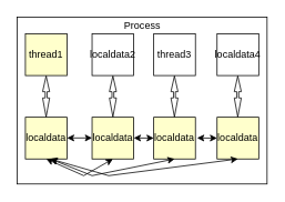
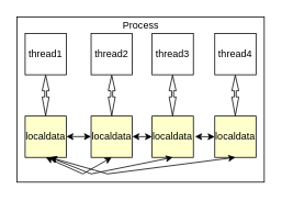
- <mxCell id="4" value="thread1" style="rounded=0;whiteSpace=wrap;html=1;fillColor=#ffffcc;" vertex="1" parent="1"><mxGeometry x="30" y="40" width="50" height="50" as="geometry" /></mxCell>
+ <mxCell id="4" value="thread1" style="rounded=0;whiteSpace=wrap;html=1;" vertex="1" parent="1"><mxGeometry x="30" y="40" width="50" height="50" as="geometry" /></mxCell>
- <mxCell id="5" value="localdata2" style="rounded=0;whiteSpace=wrap;html=1;" vertex="1" parent="1"><mxGeometry x="110" y="40" width="50" height="50" as="geometry" /></mxCell>
+ <mxCell id="5" value="thread2" style="rounded=0;whiteSpace=wrap;html=1;" vertex="1" parent="1"><mxGeometry x="110" y="40" width="50" height="50" as="geometry" /></mxCell>
- <mxCell id="7" value="localdata4" style="rounded=0;whiteSpace=wrap;html=1;" vertex="1" parent="1"><mxGeometry x="260" y="40" width="50" height="50" as="geometry" /></mxCell>
+ <mxCell id="7" value="thread4" style="rounded=0;whiteSpace=wrap;html=1;" vertex="1" parent="1"><mxGeometry x="260" y="40" width="50" height="50" as="geometry" /></mxCell>
